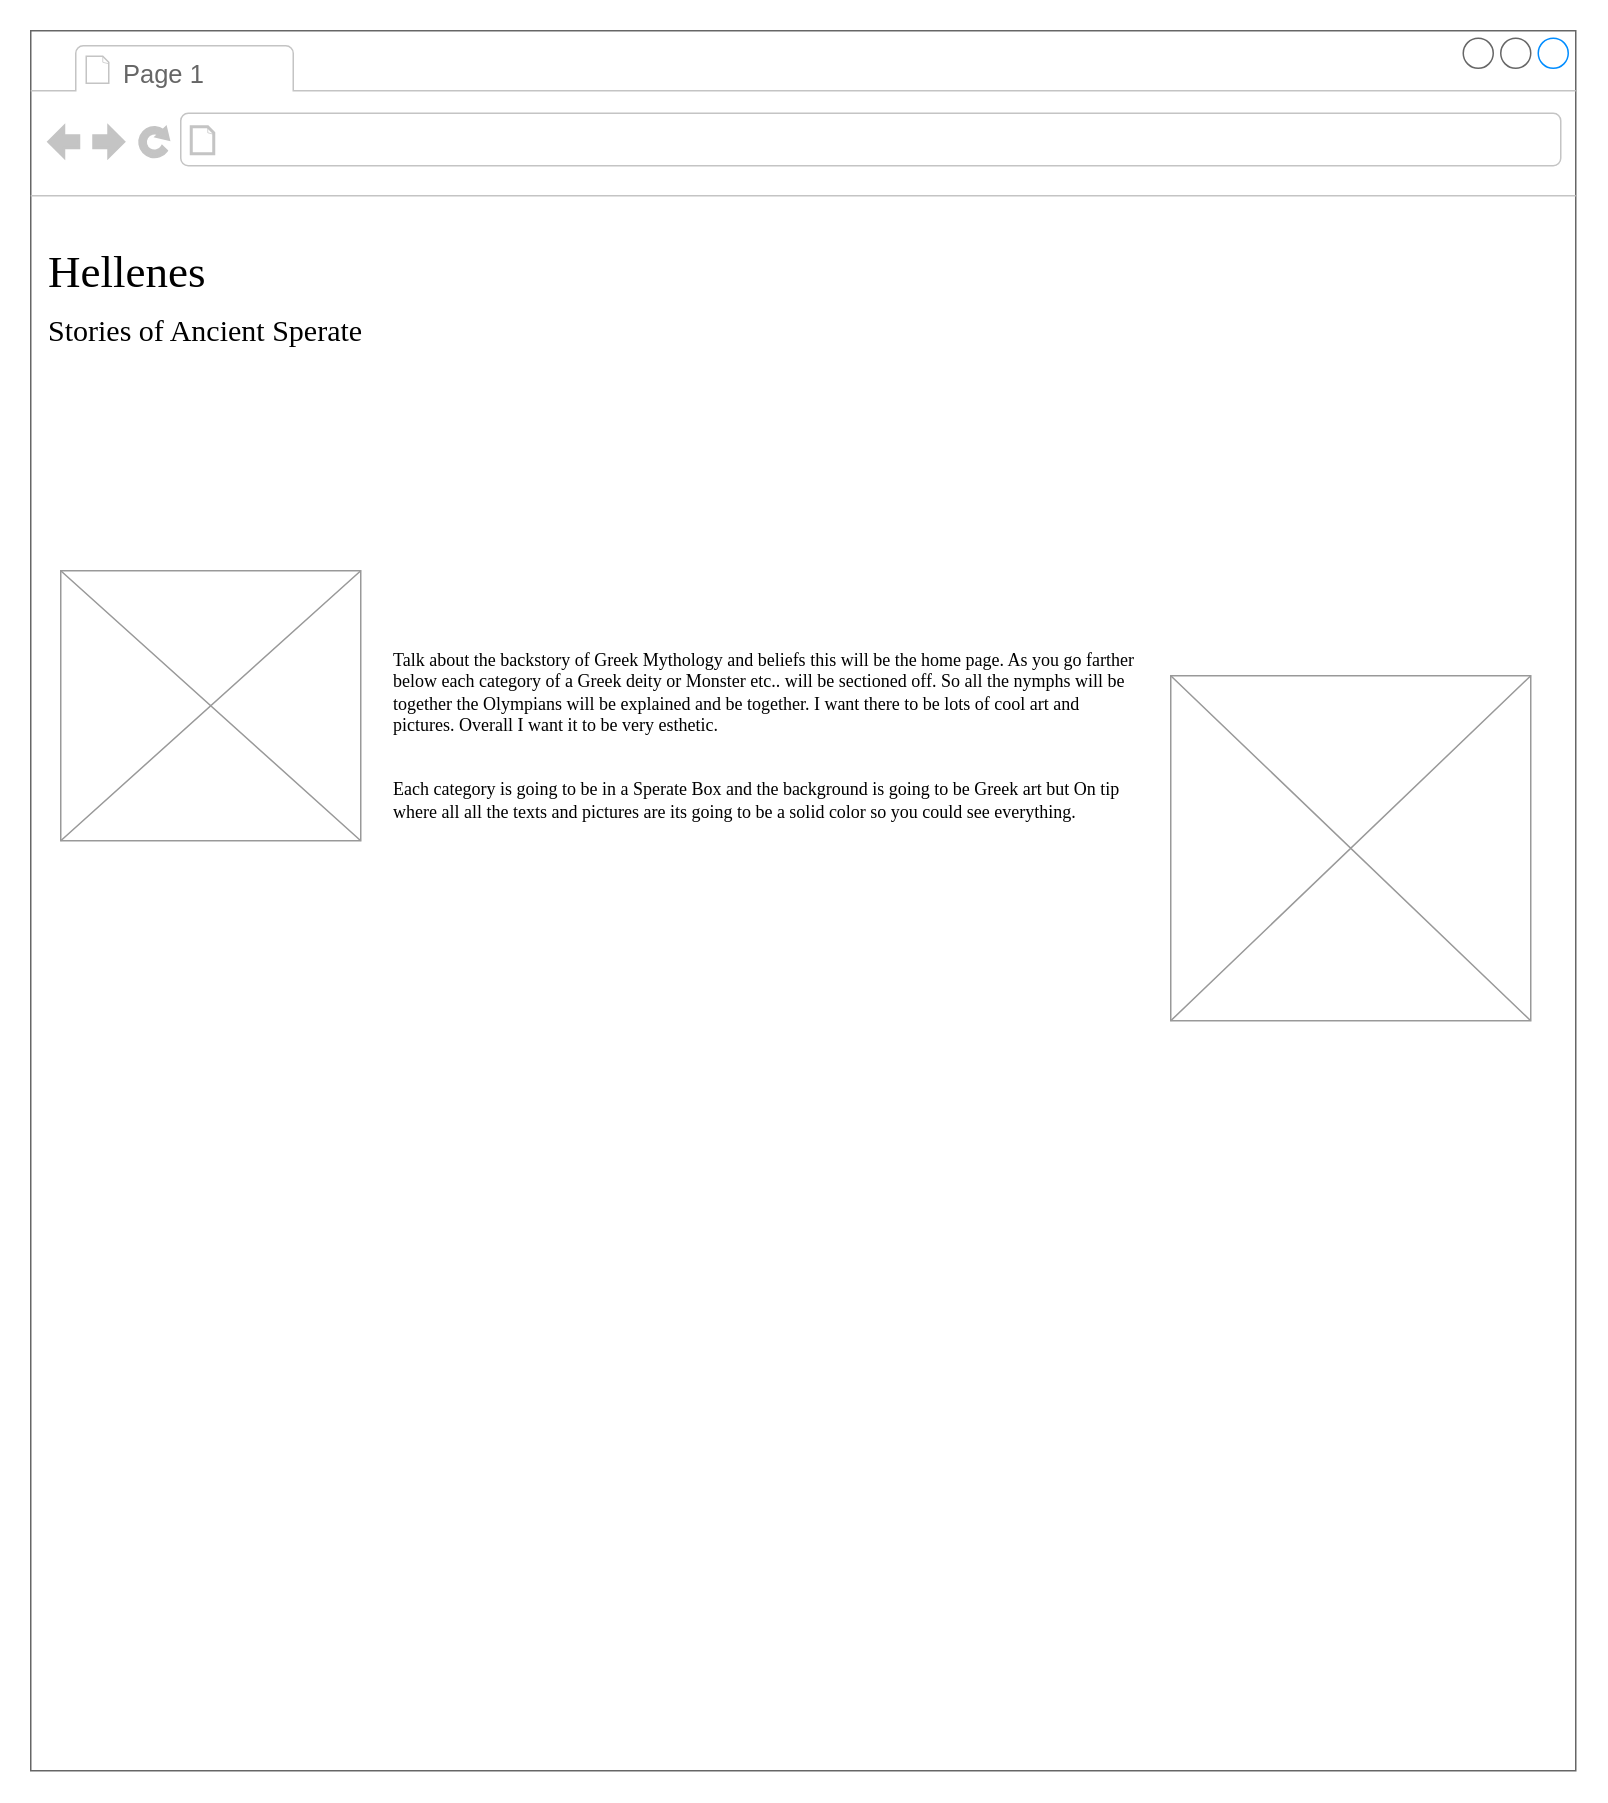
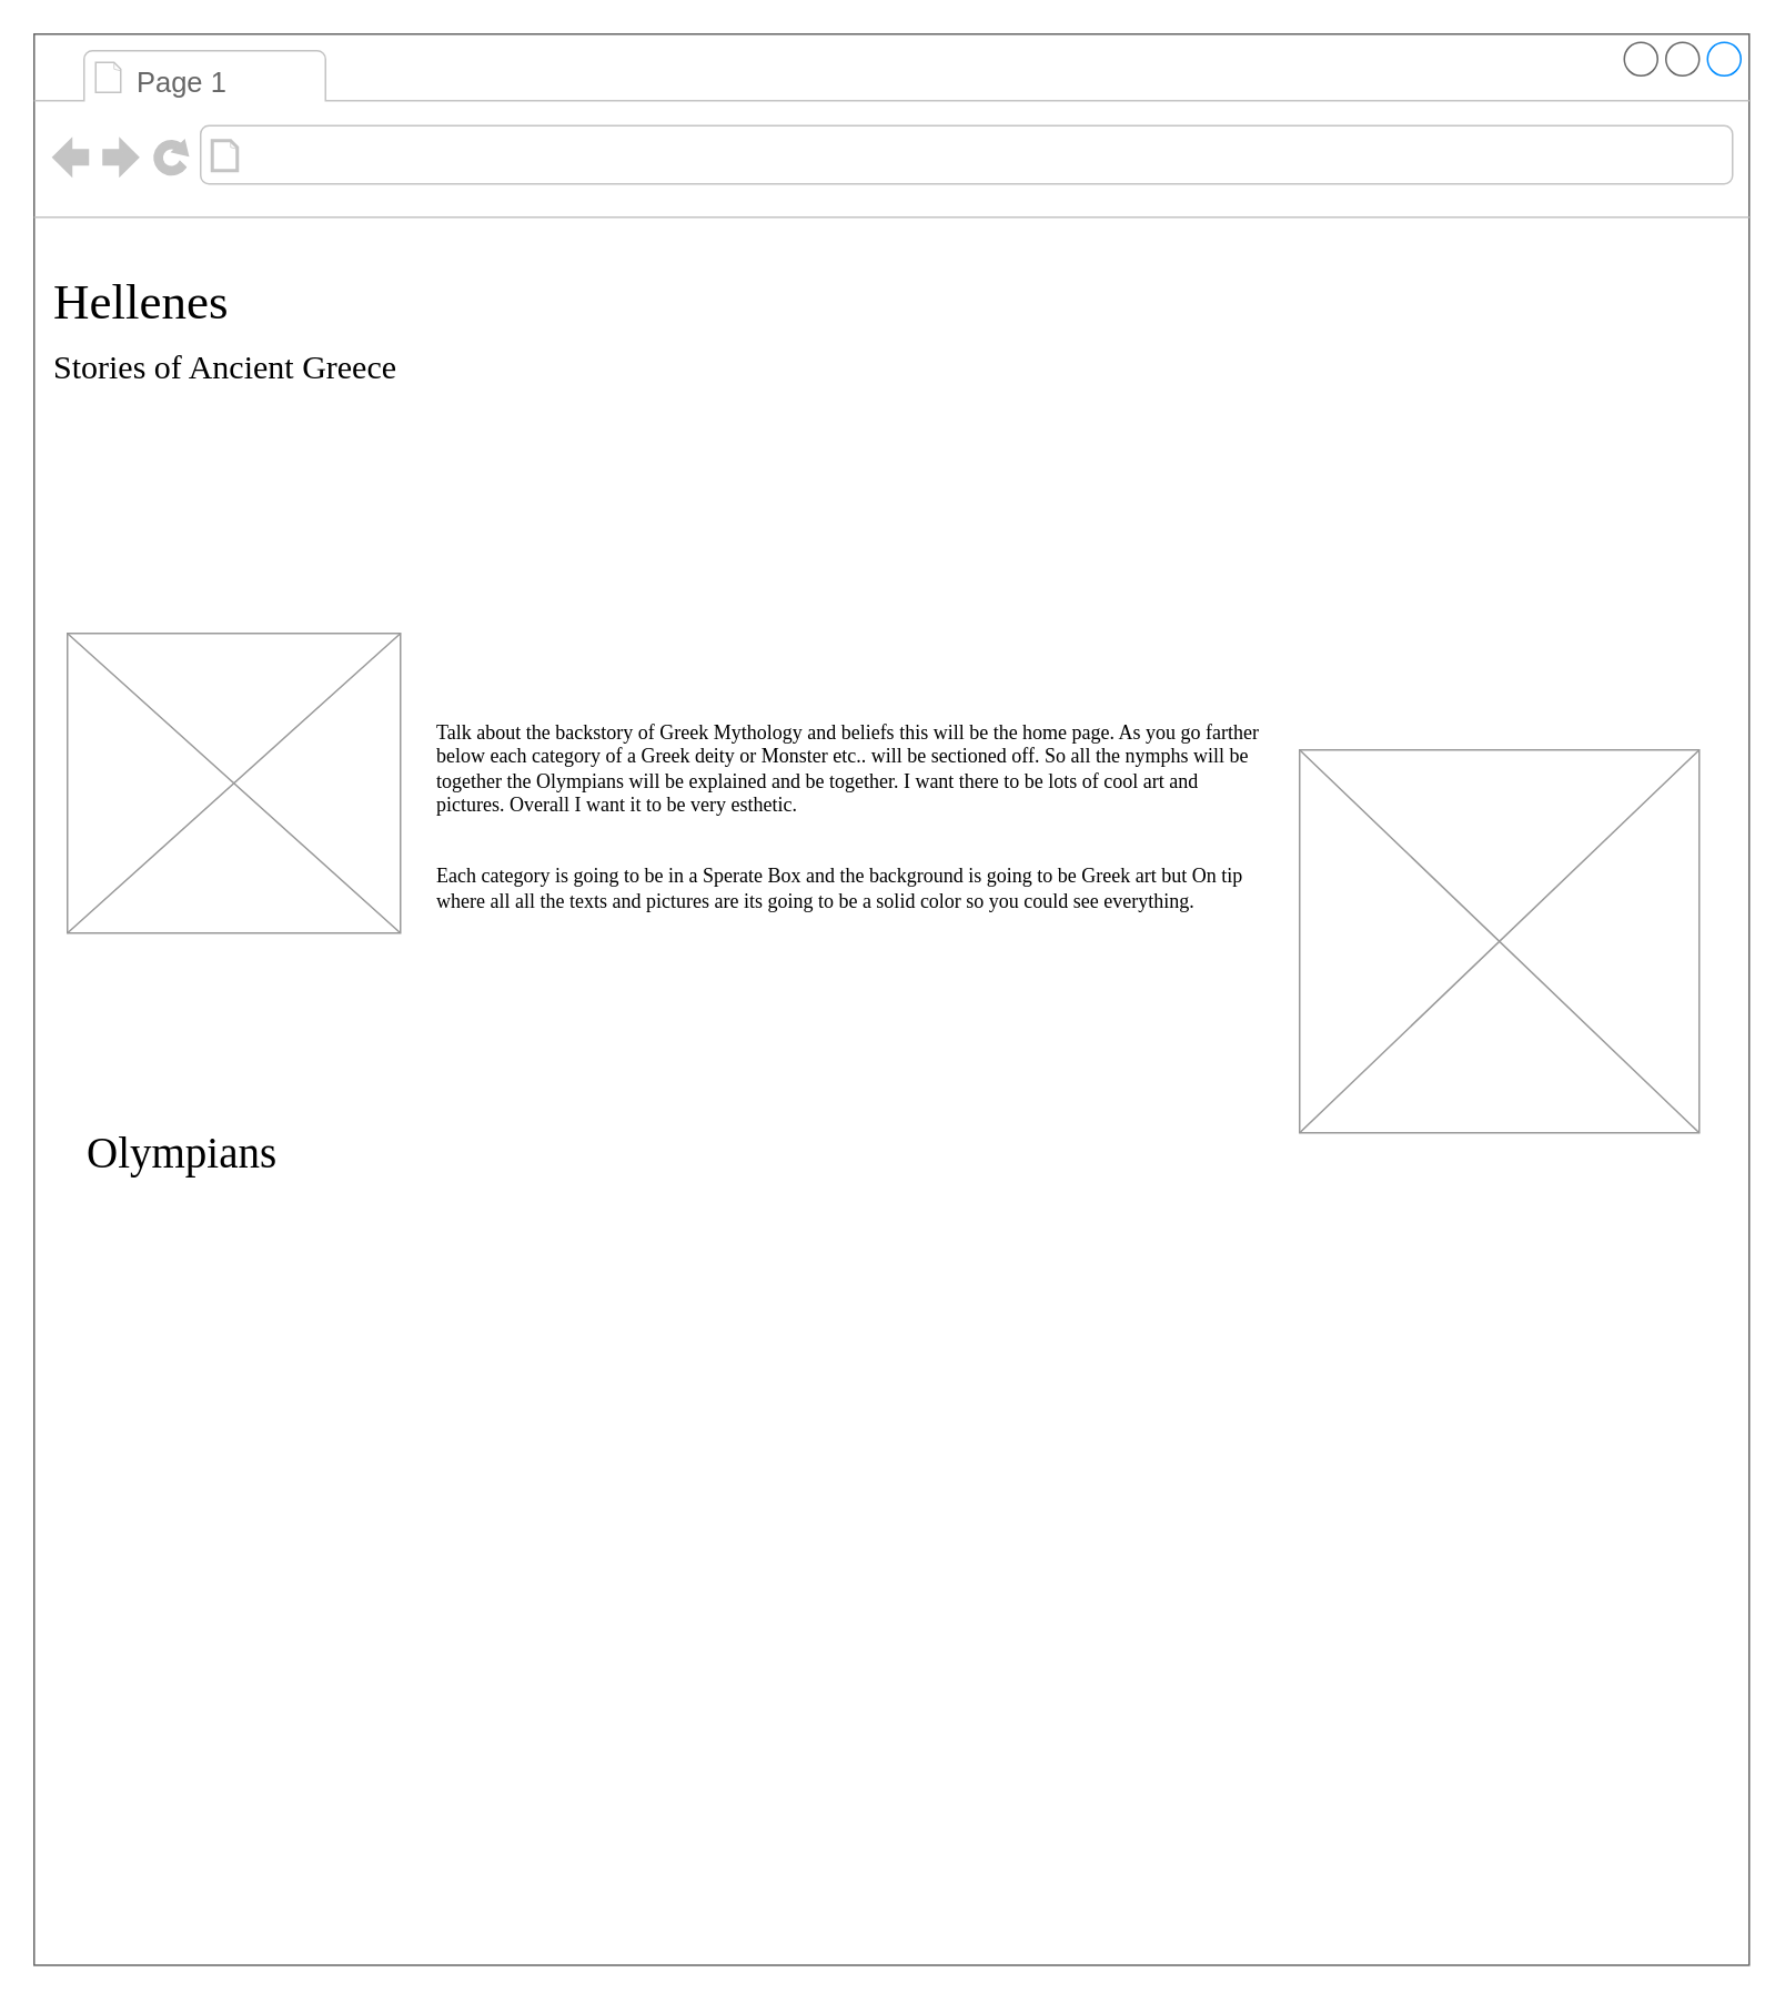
- <mxCell id="4" value="Hellenes&amp;nbsp;&lt;br style=&quot;font-size: 13px;&quot;&gt;&lt;span style=&quot;font-size: 20px;&quot;&gt;Stories of Ancient&amp;nbsp;Sperate&lt;/span&gt;" style="text;html=1;points=[];align=left;verticalAlign=top;spacingTop=-4;fontSize=30;fontFamily=Verdana" parent="2" vertex="1"><mxGeometry x="10" y="140" width="370" height="80" as="geometry" /></mxCell>
+ <mxCell id="4" value="Hellenes&amp;nbsp;&lt;br style=&quot;font-size: 13px;&quot;&gt;&lt;span style=&quot;font-size: 20px;&quot;&gt;Stories of Ancient&amp;nbsp;Greece&lt;/span&gt;" style="text;html=1;points=[];align=left;verticalAlign=top;spacingTop=-4;fontSize=30;fontFamily=Verdana" parent="2" vertex="1"><mxGeometry x="10" y="140" width="370" height="80" as="geometry" /></mxCell>
+ <mxCell id="8" value="&lt;font style=&quot;font-size: 26px;&quot;&gt;Olympians&lt;/font&gt;" style="text;html=1;points=[];align=left;verticalAlign=top;spacingTop=-4;fontSize=30;fontFamily=Verdana" vertex="1" parent="2"><mxGeometry x="30" y="650" width="370" height="80" as="geometry" /></mxCell>
